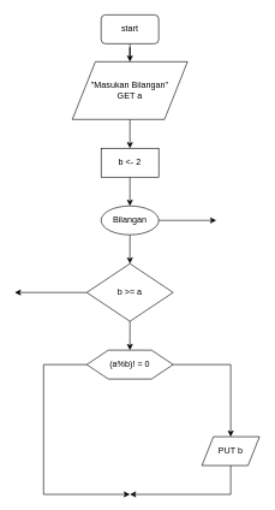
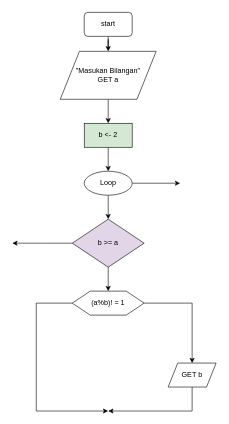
- <mxCell id="7" value="b &amp;lt;- 2" style="rounded=0;whiteSpace=wrap;html=1;" parent="1" vertex="1"><mxGeometry x="140" y="205" width="80" height="40" as="geometry" /></mxCell>
+ <mxCell id="7" value="b &amp;lt;- 2" style="rounded=0;whiteSpace=wrap;html=1;fillColor=#d5e8d4;" parent="1" vertex="1"><mxGeometry x="140" y="205" width="80" height="40" as="geometry" /></mxCell>
- <mxCell id="10" value="Bilangan" style="ellipse;whiteSpace=wrap;html=1;" parent="1" vertex="1"><mxGeometry x="140" y="285" width="80" height="40" as="geometry" /></mxCell>
+ <mxCell id="10" value="Loop" style="ellipse;whiteSpace=wrap;html=1;" parent="1" vertex="1"><mxGeometry x="140" y="285" width="80" height="40" as="geometry" /></mxCell>
- <mxCell id="13" value="b &amp;gt;= a" style="rhombus;whiteSpace=wrap;html=1;" parent="1" vertex="1"><mxGeometry x="120" y="365" width="120" height="80" as="geometry" /></mxCell>
+ <mxCell id="13" value="b &amp;gt;= a" style="rhombus;whiteSpace=wrap;html=1;fillColor=#e1d5e7;" parent="1" vertex="1"><mxGeometry x="120" y="365" width="120" height="80" as="geometry" /></mxCell>
- <mxCell id="16" value="(a%b)! = 0" style="shape=hexagon;perimeter=hexagonPerimeter2;whiteSpace=wrap;html=1;" parent="1" vertex="1"><mxGeometry x="120" y="485" width="120" height="40" as="geometry" /></mxCell>
+ <mxCell id="16" value="(a%b)! = 1" style="shape=hexagon;perimeter=hexagonPerimeter2;whiteSpace=wrap;html=1;" parent="1" vertex="1"><mxGeometry x="120" y="485" width="120" height="40" as="geometry" /></mxCell>
- <mxCell id="18" value="PUT b" style="shape=parallelogram;perimeter=parallelogramPerimeter;whiteSpace=wrap;html=1;" parent="1" vertex="1"><mxGeometry x="280" y="605" width="80" height="40" as="geometry" /></mxCell>
+ <mxCell id="18" value="GET b" style="shape=parallelogram;perimeter=parallelogramPerimeter;whiteSpace=wrap;html=1;" parent="1" vertex="1"><mxGeometry x="280" y="605" width="80" height="40" as="geometry" /></mxCell>
